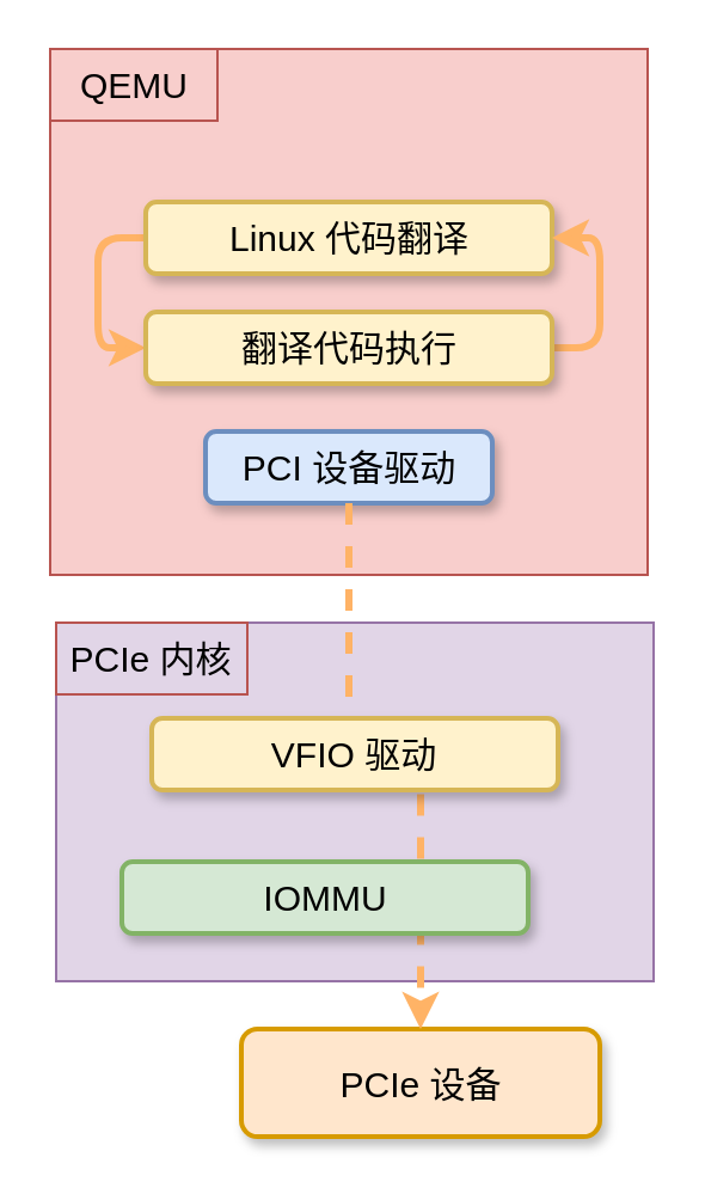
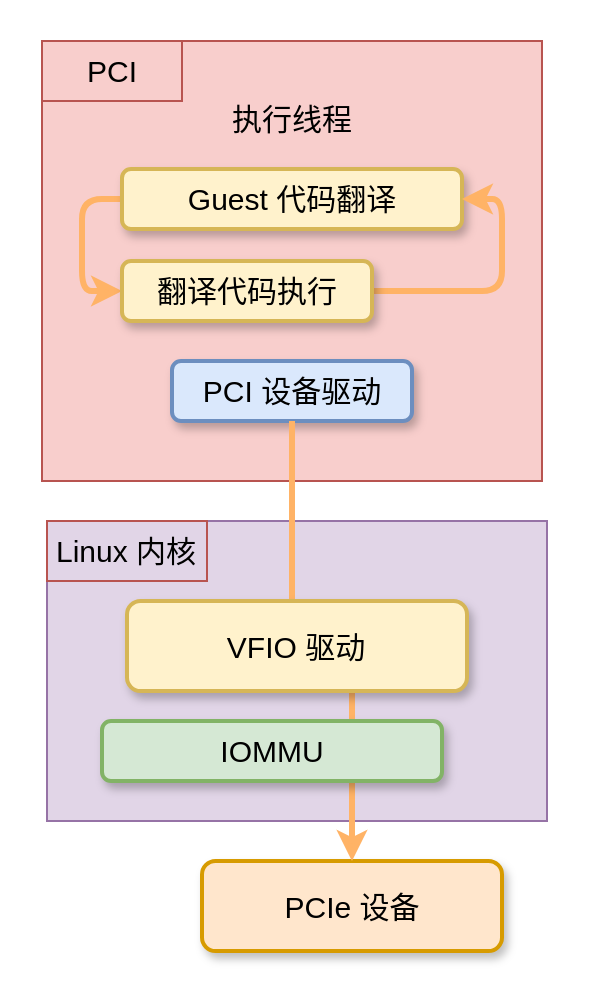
- <mxCell id="12" value="QEMU" style="text;html=1;strokeColor=#B85450;fillColor=none;align=center;verticalAlign=middle;whiteSpace=wrap;rounded=0;fontFamily=Helvetica;fontSize=15;fontColor=default;" parent="1" vertex="1"><mxGeometry x="20.5" y="20" width="70" height="30" as="geometry" /></mxCell>
+ <mxCell id="12" value="PCI" style="text;html=1;strokeColor=#B85450;fillColor=none;align=center;verticalAlign=middle;whiteSpace=wrap;rounded=0;fontFamily=Helvetica;fontSize=15;fontColor=default;" parent="1" vertex="1"><mxGeometry x="20.5" y="20" width="70" height="30" as="geometry" /></mxCell>
+ <mxCell id="9" value="执行线程" style="text;html=1;strokeColor=none;fillColor=none;align=center;verticalAlign=middle;whiteSpace=wrap;rounded=0;fontSize=15;" parent="1" vertex="1"><mxGeometry x="95.5" y="44" width="100" height="30" as="geometry" /></mxCell>
- <mxCell id="5" value="Linux 代码翻译" style="rounded=1;whiteSpace=wrap;html=1;fillColor=#fff2cc;strokeColor=#d6b656;fontSize=15;gradientColor=none;strokeWidth=2;glass=0;sketch=0;shadow=1;" parent="1" vertex="1"><mxGeometry x="60.5" y="84" width="170" height="30" as="geometry" /></mxCell>
+ <mxCell id="5" value="Guest 代码翻译" style="rounded=1;whiteSpace=wrap;html=1;fillColor=#fff2cc;strokeColor=#d6b656;fontSize=15;gradientColor=none;strokeWidth=2;glass=0;sketch=0;shadow=1;" parent="1" vertex="1"><mxGeometry x="60.5" y="84" width="170" height="30" as="geometry" /></mxCell>
- <mxCell id="7" value="翻译代码执行" style="rounded=1;whiteSpace=wrap;html=1;fillColor=#fff2cc;strokeColor=#d6b656;fontSize=15;gradientColor=none;strokeWidth=2;glass=0;sketch=0;shadow=1;" parent="1" vertex="1"><mxGeometry x="60.5" y="130" width="170" height="30" as="geometry" /></mxCell>
+ <mxCell id="7" value="翻译代码执行" style="rounded=1;whiteSpace=wrap;html=1;fillColor=#fff2cc;strokeColor=#d6b656;fontSize=15;gradientColor=none;strokeWidth=2;glass=0;sketch=0;shadow=1;" parent="1" vertex="1"><mxGeometry x="60.5" y="130" width="125" height="30" as="geometry" /></mxCell>
- <mxCell id="8" value="PCIe 内核" style="text;html=1;strokeColor=#B85450;fillColor=none;align=center;verticalAlign=middle;whiteSpace=wrap;rounded=0;fontFamily=Helvetica;fontSize=15;fontColor=default;" parent="1" vertex="1"><mxGeometry x="23" y="260" width="80" height="30" as="geometry" /></mxCell>
+ <mxCell id="8" value="Linux 内核" style="text;html=1;strokeColor=#B85450;fillColor=none;align=center;verticalAlign=middle;whiteSpace=wrap;rounded=0;fontFamily=Helvetica;fontSize=15;fontColor=default;" parent="1" vertex="1"><mxGeometry x="23" y="260" width="80" height="30" as="geometry" /></mxCell>
- <mxCell id="14" value="VFIO 驱动" style="rounded=1;whiteSpace=wrap;html=1;fillColor=#fff2cc;strokeColor=#d6b656;fontSize=15;gradientColor=none;strokeWidth=2;glass=0;sketch=0;shadow=1;" parent="1" vertex="1"><mxGeometry x="63" y="300" width="170" height="30" as="geometry" /></mxCell>
+ <mxCell id="14" value="VFIO 驱动" style="rounded=1;whiteSpace=wrap;html=1;fillColor=#fff2cc;strokeColor=#d6b656;fontSize=15;gradientColor=none;strokeWidth=2;glass=0;sketch=0;shadow=1;" parent="1" vertex="1"><mxGeometry x="63" y="300" width="170" height="45" as="geometry" /></mxCell>
- <mxCell id="13" style="edgeStyle=orthogonalEdgeStyle;rounded=1;orthogonalLoop=1;jettySize=auto;html=1;exitX=0.5;exitY=1;exitDx=0;exitDy=0;entryX=0.5;entryY=0;entryDx=0;entryDy=0;fontSize=15;strokeColor=#FFB366;strokeWidth=3;dashed=1;" parent="1" source="11" target="10" edge="1"><mxGeometry relative="1" as="geometry" /></mxCell>
+ <mxCell id="13" style="edgeStyle=orthogonalEdgeStyle;rounded=1;orthogonalLoop=1;jettySize=auto;html=1;exitX=0.5;exitY=1;exitDx=0;exitDy=0;entryX=0.5;entryY=0;entryDx=0;entryDy=0;fontSize=15;strokeColor=#FFB366;strokeWidth=3;dashed=0;" parent="1" source="11" target="10" edge="1"><mxGeometry relative="1" as="geometry" /></mxCell>
